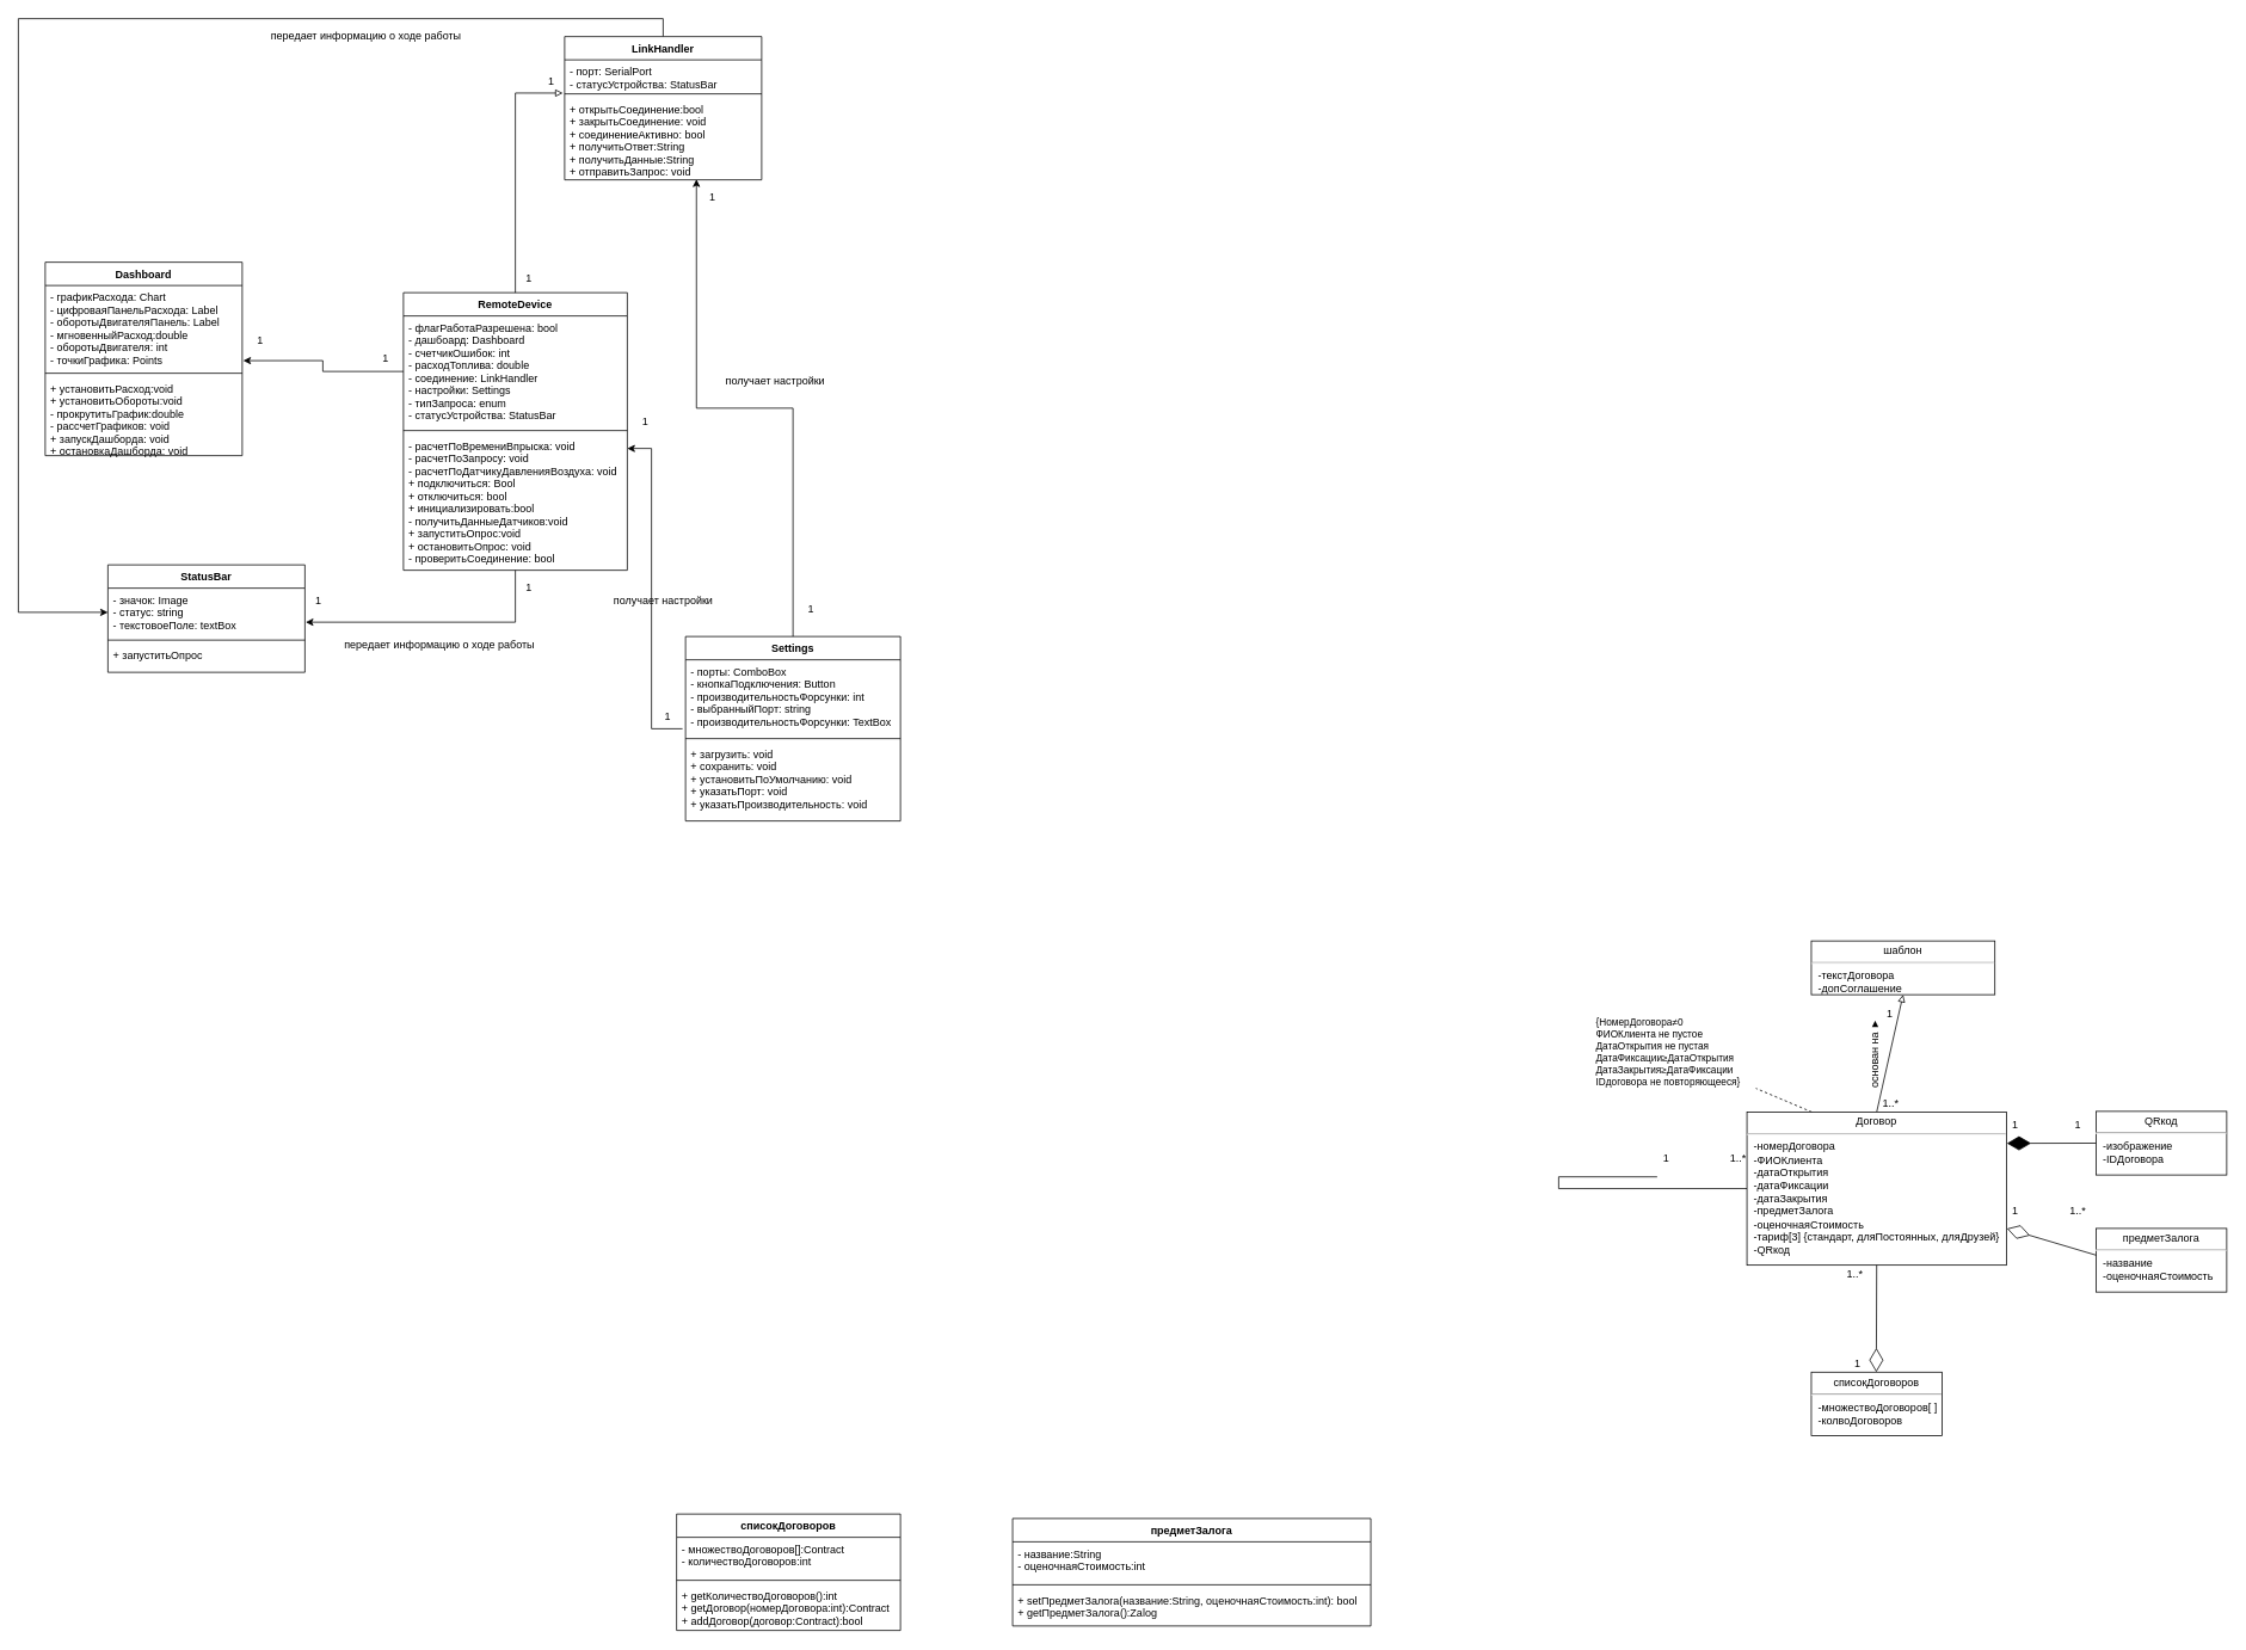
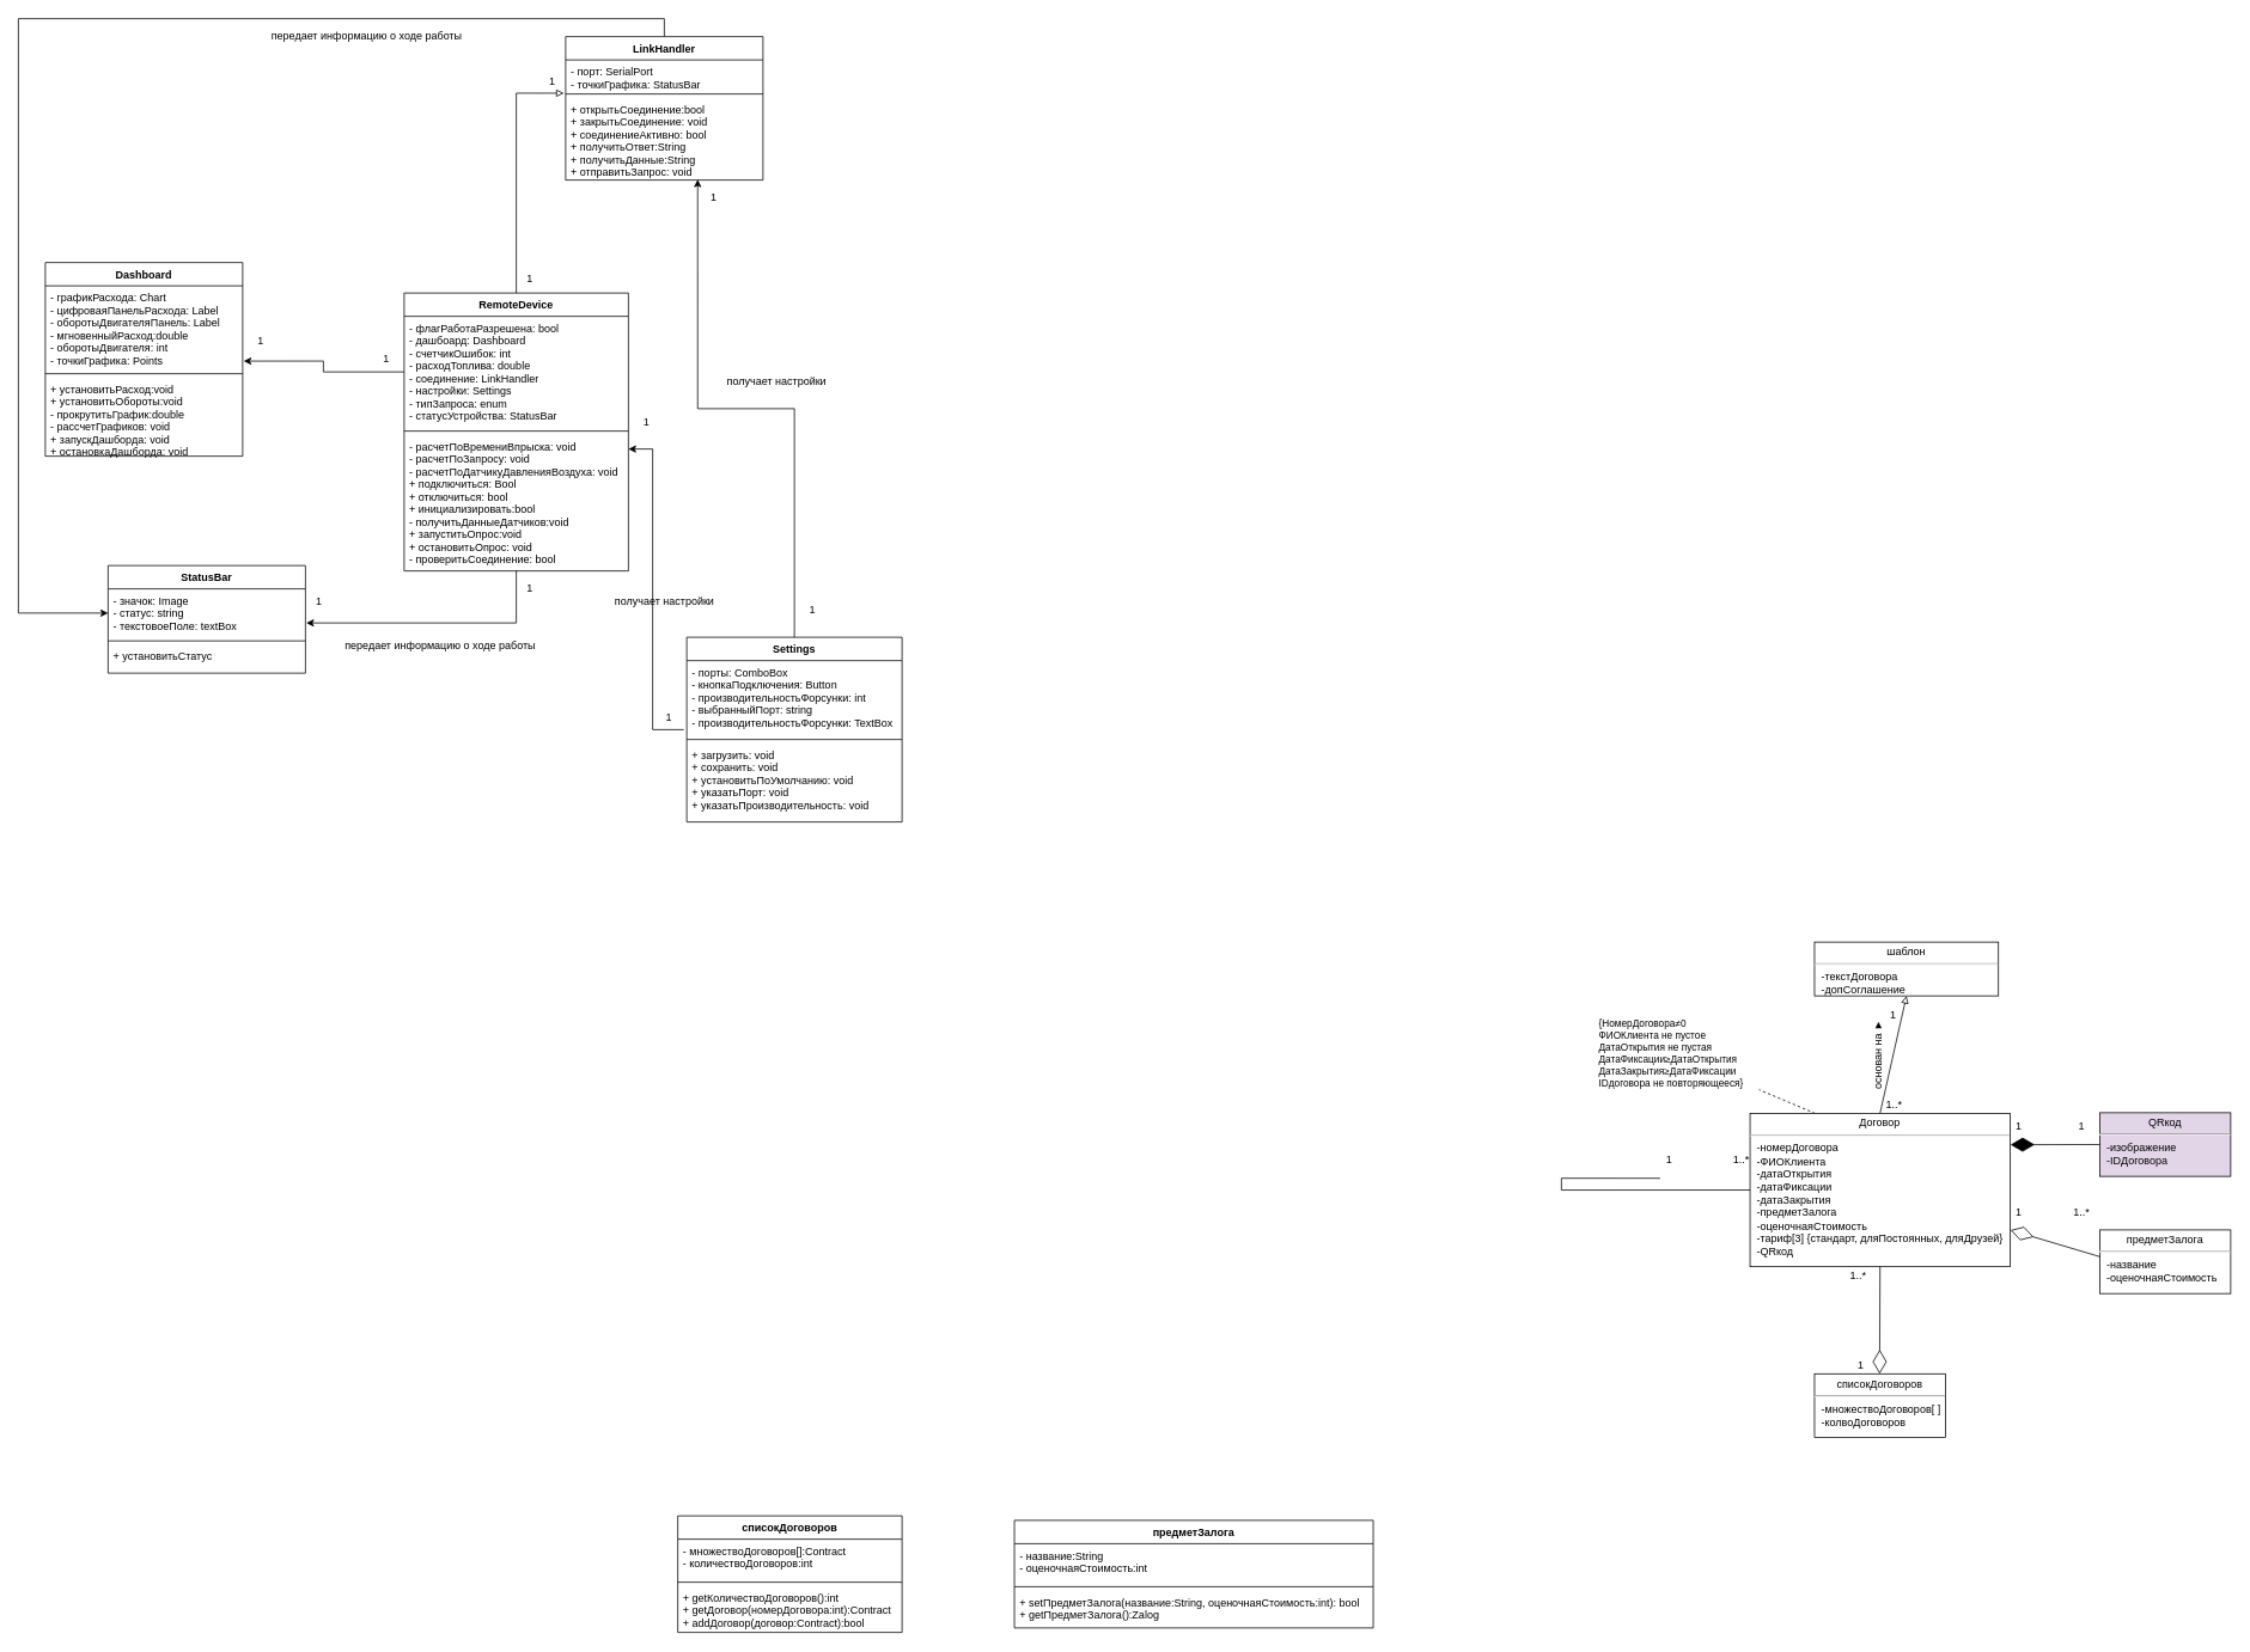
- <mxCell id="73" value="- порт: SerialPort&#10;- статусУстройства: StatusBar" style="text;strokeColor=none;fillColor=none;align=left;verticalAlign=top;spacingLeft=4;spacingRight=4;overflow=hidden;rotatable=0;points=[[0,0.5],[1,0.5]];portConstraint=eastwest;" parent="72" vertex="1"><mxGeometry y="26" width="220" height="34" as="geometry" /></mxCell>
+ <mxCell id="73" value="- порт: SerialPort&#10;- точкиГрафика: StatusBar" style="text;strokeColor=none;fillColor=none;align=left;verticalAlign=top;spacingLeft=4;spacingRight=4;overflow=hidden;rotatable=0;points=[[0,0.5],[1,0.5]];portConstraint=eastwest;" parent="72" vertex="1"><mxGeometry y="26" width="220" height="34" as="geometry" /></mxCell>
- <mxCell id="64" value="+ запуститьОпрос&#10;" style="text;strokeColor=none;fillColor=none;align=left;verticalAlign=top;spacingLeft=4;spacingRight=4;overflow=hidden;rotatable=0;points=[[0,0.5],[1,0.5]];portConstraint=eastwest;" parent="61" vertex="1"><mxGeometry y="88" width="220" height="32" as="geometry" /></mxCell>
+ <mxCell id="64" value="+ установитьСтатус&#10;" style="text;strokeColor=none;fillColor=none;align=left;verticalAlign=top;spacingLeft=4;spacingRight=4;overflow=hidden;rotatable=0;points=[[0,0.5],[1,0.5]];portConstraint=eastwest;" parent="61" vertex="1"><mxGeometry y="88" width="220" height="32" as="geometry" /></mxCell>
- <mxCell id="20" value="&lt;p style=&quot;margin: 4px 0px 0px ; text-align: center&quot;&gt;QRкод&lt;/p&gt;&lt;hr&gt;&lt;p style=&quot;margin: 0px 0px 0px 8px&quot;&gt;-изображение&lt;/p&gt;&lt;p style=&quot;margin: 0px 0px 0px 8px&quot;&gt;&lt;span style=&quot;text-align: center&quot;&gt;-IDДоговора&lt;/span&gt;&lt;/p&gt;&lt;p style=&quot;margin: 0px ; margin-left: 8px&quot;&gt;&lt;br&gt;&lt;/p&gt;" style="verticalAlign=top;align=left;overflow=fill;fontSize=12;fontFamily=Helvetica;html=1;" parent="1" vertex="1"><mxGeometry x="2340" y="1240.33" width="146" height="71" as="geometry" /></mxCell>
+ <mxCell id="20" value="&lt;p style=&quot;margin: 4px 0px 0px ; text-align: center&quot;&gt;QRкод&lt;/p&gt;&lt;hr&gt;&lt;p style=&quot;margin: 0px 0px 0px 8px&quot;&gt;-изображение&lt;/p&gt;&lt;p style=&quot;margin: 0px 0px 0px 8px&quot;&gt;&lt;span style=&quot;text-align: center&quot;&gt;-IDДоговора&lt;/span&gt;&lt;/p&gt;&lt;p style=&quot;margin: 0px ; margin-left: 8px&quot;&gt;&lt;br&gt;&lt;/p&gt;" style="verticalAlign=top;align=left;overflow=fill;fontSize=12;fontFamily=Helvetica;html=1;fillColor=#e1d5e7;" parent="1" vertex="1"><mxGeometry x="2340" y="1240.33" width="146" height="71" as="geometry" /></mxCell>
